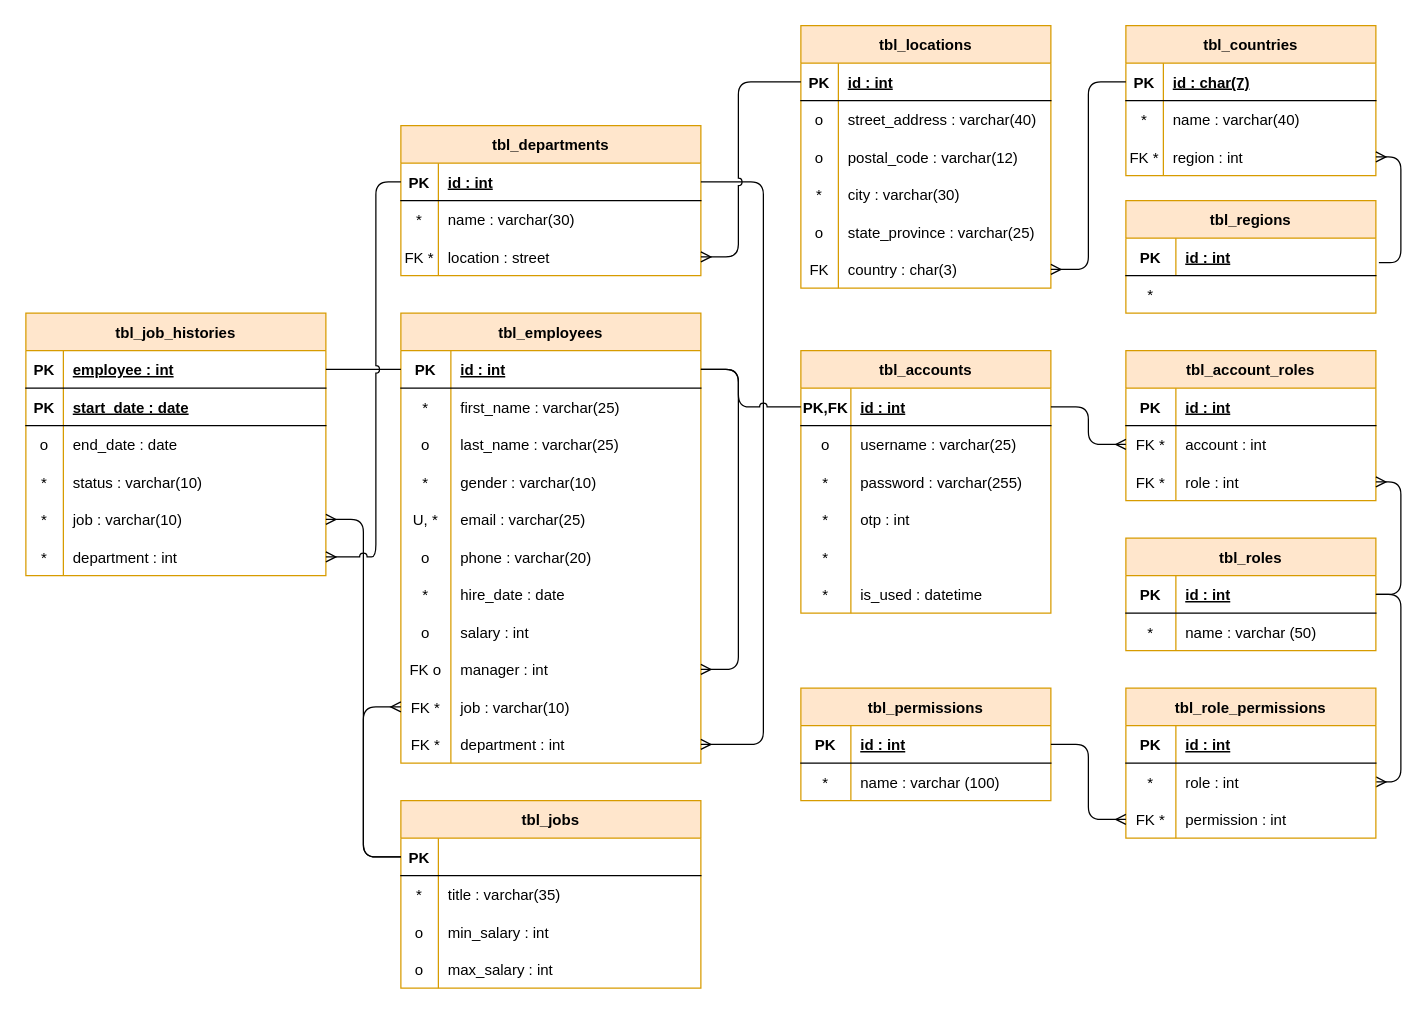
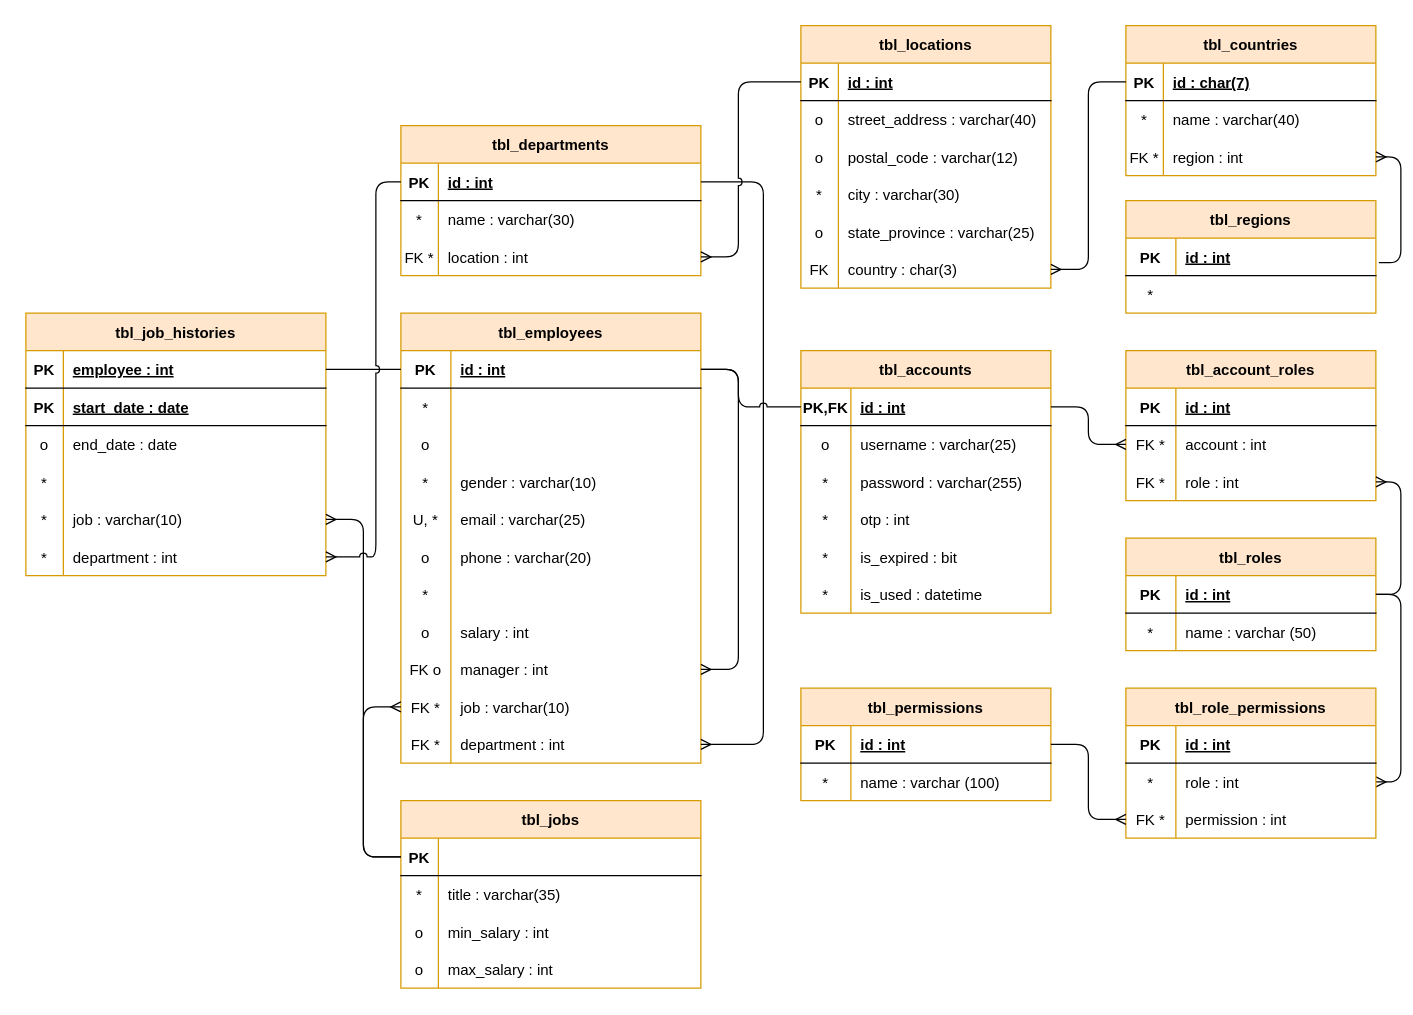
- <mxCell id="59" value="location : street" style="shape=partialRectangle;connectable=0;fillColor=none;top=0;left=0;bottom=0;right=0;align=left;spacingLeft=6;overflow=hidden;" parent="57" vertex="1"><mxGeometry x="30" width="210" height="30" as="geometry"><mxRectangle width="210" height="30" as="alternateBounds" /></mxGeometry></mxCell>
+ <mxCell id="59" value="location : int" style="shape=partialRectangle;connectable=0;fillColor=none;top=0;left=0;bottom=0;right=0;align=left;spacingLeft=6;overflow=hidden;" parent="57" vertex="1"><mxGeometry x="30" width="210" height="30" as="geometry"><mxRectangle width="210" height="30" as="alternateBounds" /></mxGeometry></mxCell>
- <mxCell id="8" value="first_name : varchar(25)" style="shape=partialRectangle;connectable=0;fillColor=none;top=0;left=0;bottom=0;right=0;align=left;spacingLeft=6;overflow=hidden;" parent="6" vertex="1"><mxGeometry x="40" width="200" height="30" as="geometry"><mxRectangle width="200" height="30" as="alternateBounds" /></mxGeometry></mxCell>
- <mxCell id="11" value="last_name : varchar(25)" style="shape=partialRectangle;connectable=0;fillColor=none;top=0;left=0;bottom=0;right=0;align=left;spacingLeft=6;overflow=hidden;" parent="9" vertex="1"><mxGeometry x="40" width="200" height="30" as="geometry"><mxRectangle width="200" height="30" as="alternateBounds" /></mxGeometry></mxCell>
- <mxCell id="170" value="status : varchar(10)" style="shape=partialRectangle;connectable=0;fillColor=none;top=0;left=0;bottom=0;right=0;align=left;spacingLeft=6;overflow=hidden;" parent="168" vertex="1"><mxGeometry x="30" width="210" height="30" as="geometry"><mxRectangle width="210" height="30" as="alternateBounds" /></mxGeometry></mxCell>
+ <mxCell id="132" value="is_expired : bit" style="shape=partialRectangle;connectable=0;fillColor=none;top=0;left=0;bottom=0;right=0;align=left;spacingLeft=6;overflow=hidden;" parent="130" vertex="1"><mxGeometry x="40" width="160" height="30" as="geometry"><mxRectangle width="160" height="30" as="alternateBounds" /></mxGeometry></mxCell>
- <mxCell id="23" value="hire_date : date" style="shape=partialRectangle;connectable=0;fillColor=none;top=0;left=0;bottom=0;right=0;align=left;spacingLeft=6;overflow=hidden;" parent="21" vertex="1"><mxGeometry x="40" width="200" height="30" as="geometry"><mxRectangle width="200" height="30" as="alternateBounds" /></mxGeometry></mxCell>
